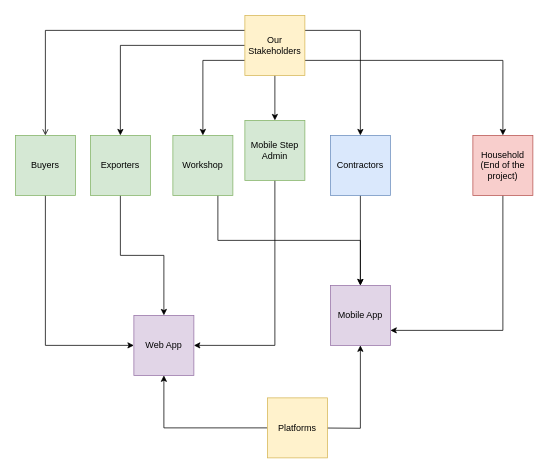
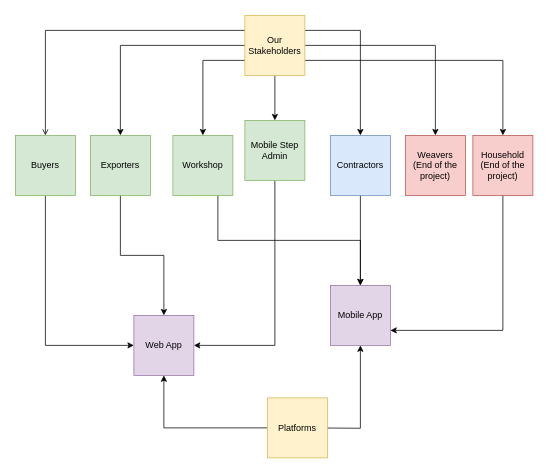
+ <mxCell id="5" style="edgeStyle=orthogonalEdgeStyle;rounded=0;orthogonalLoop=1;jettySize=auto;html=1;exitX=1;exitY=0.5;exitDx=0;exitDy=0;entryX=0.5;entryY=0;entryDx=0;entryDy=0;" edge="1" parent="1" source="9" target="16"><mxGeometry relative="1" as="geometry" /></mxCell>
+ <mxCell id="16" value="&lt;div&gt;Weavers&lt;/div&gt;(End of the project)" style="whiteSpace=wrap;html=1;aspect=fixed;fillColor=#f8cecc;strokeColor=#b85450;" vertex="1" parent="1"><mxGeometry x="540" y="180" width="80" height="80" as="geometry" /></mxCell>
